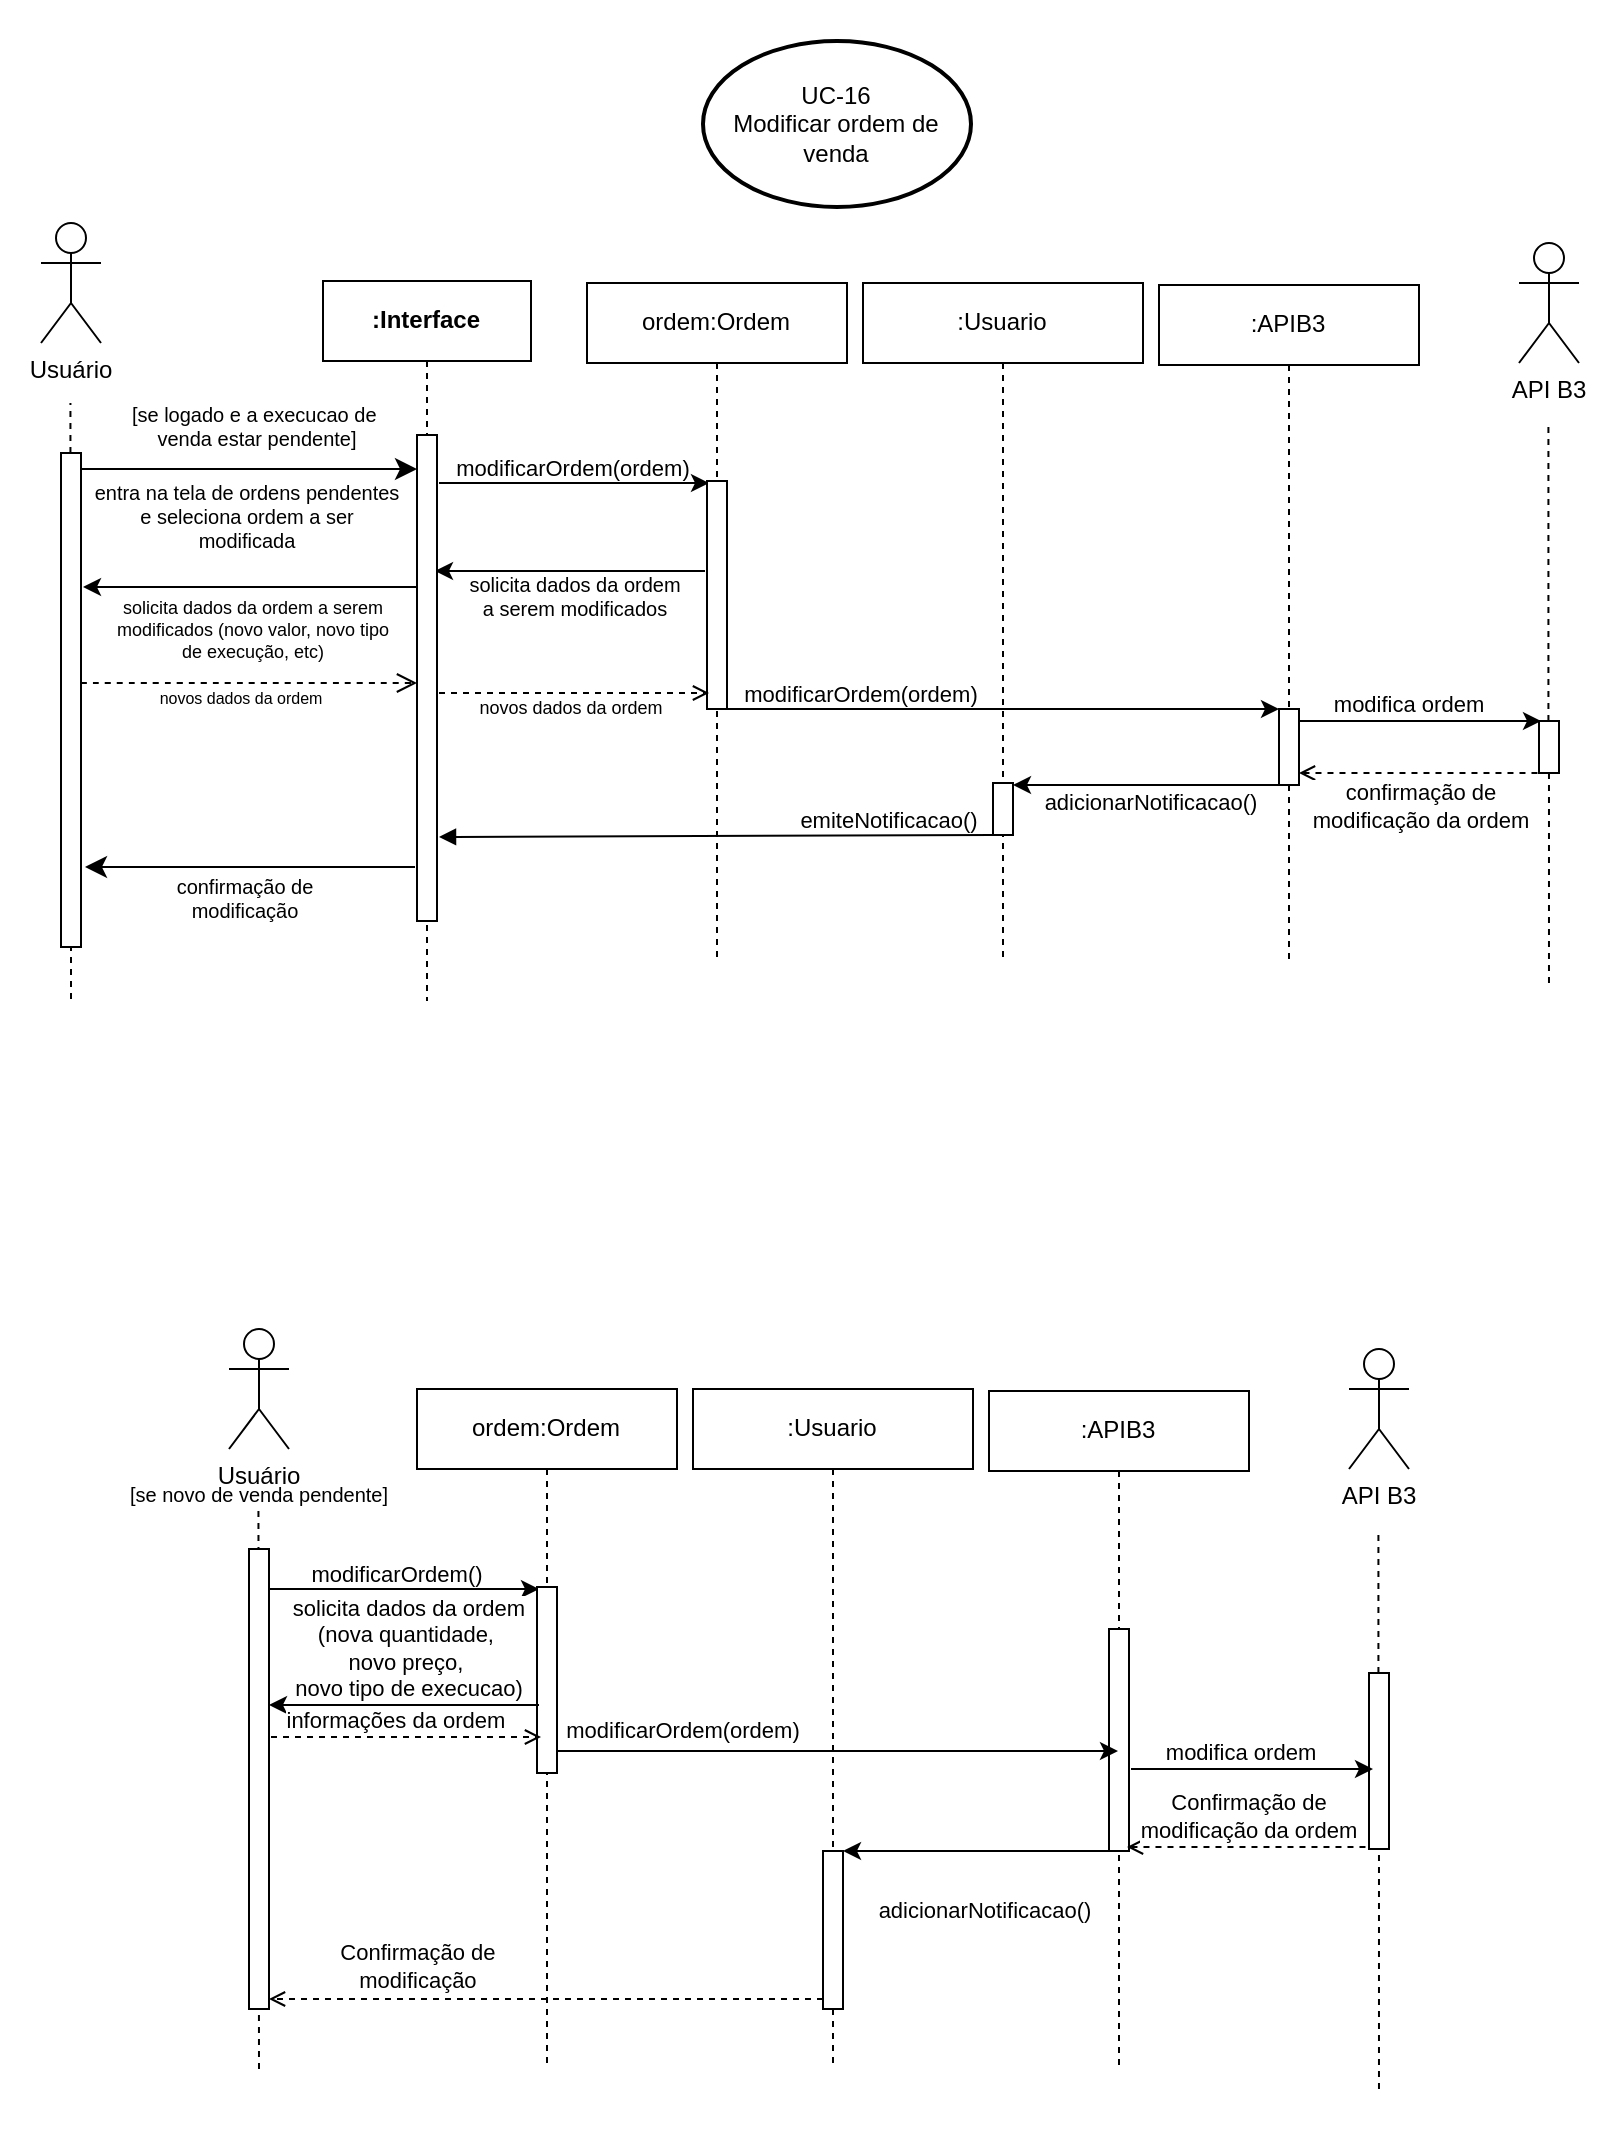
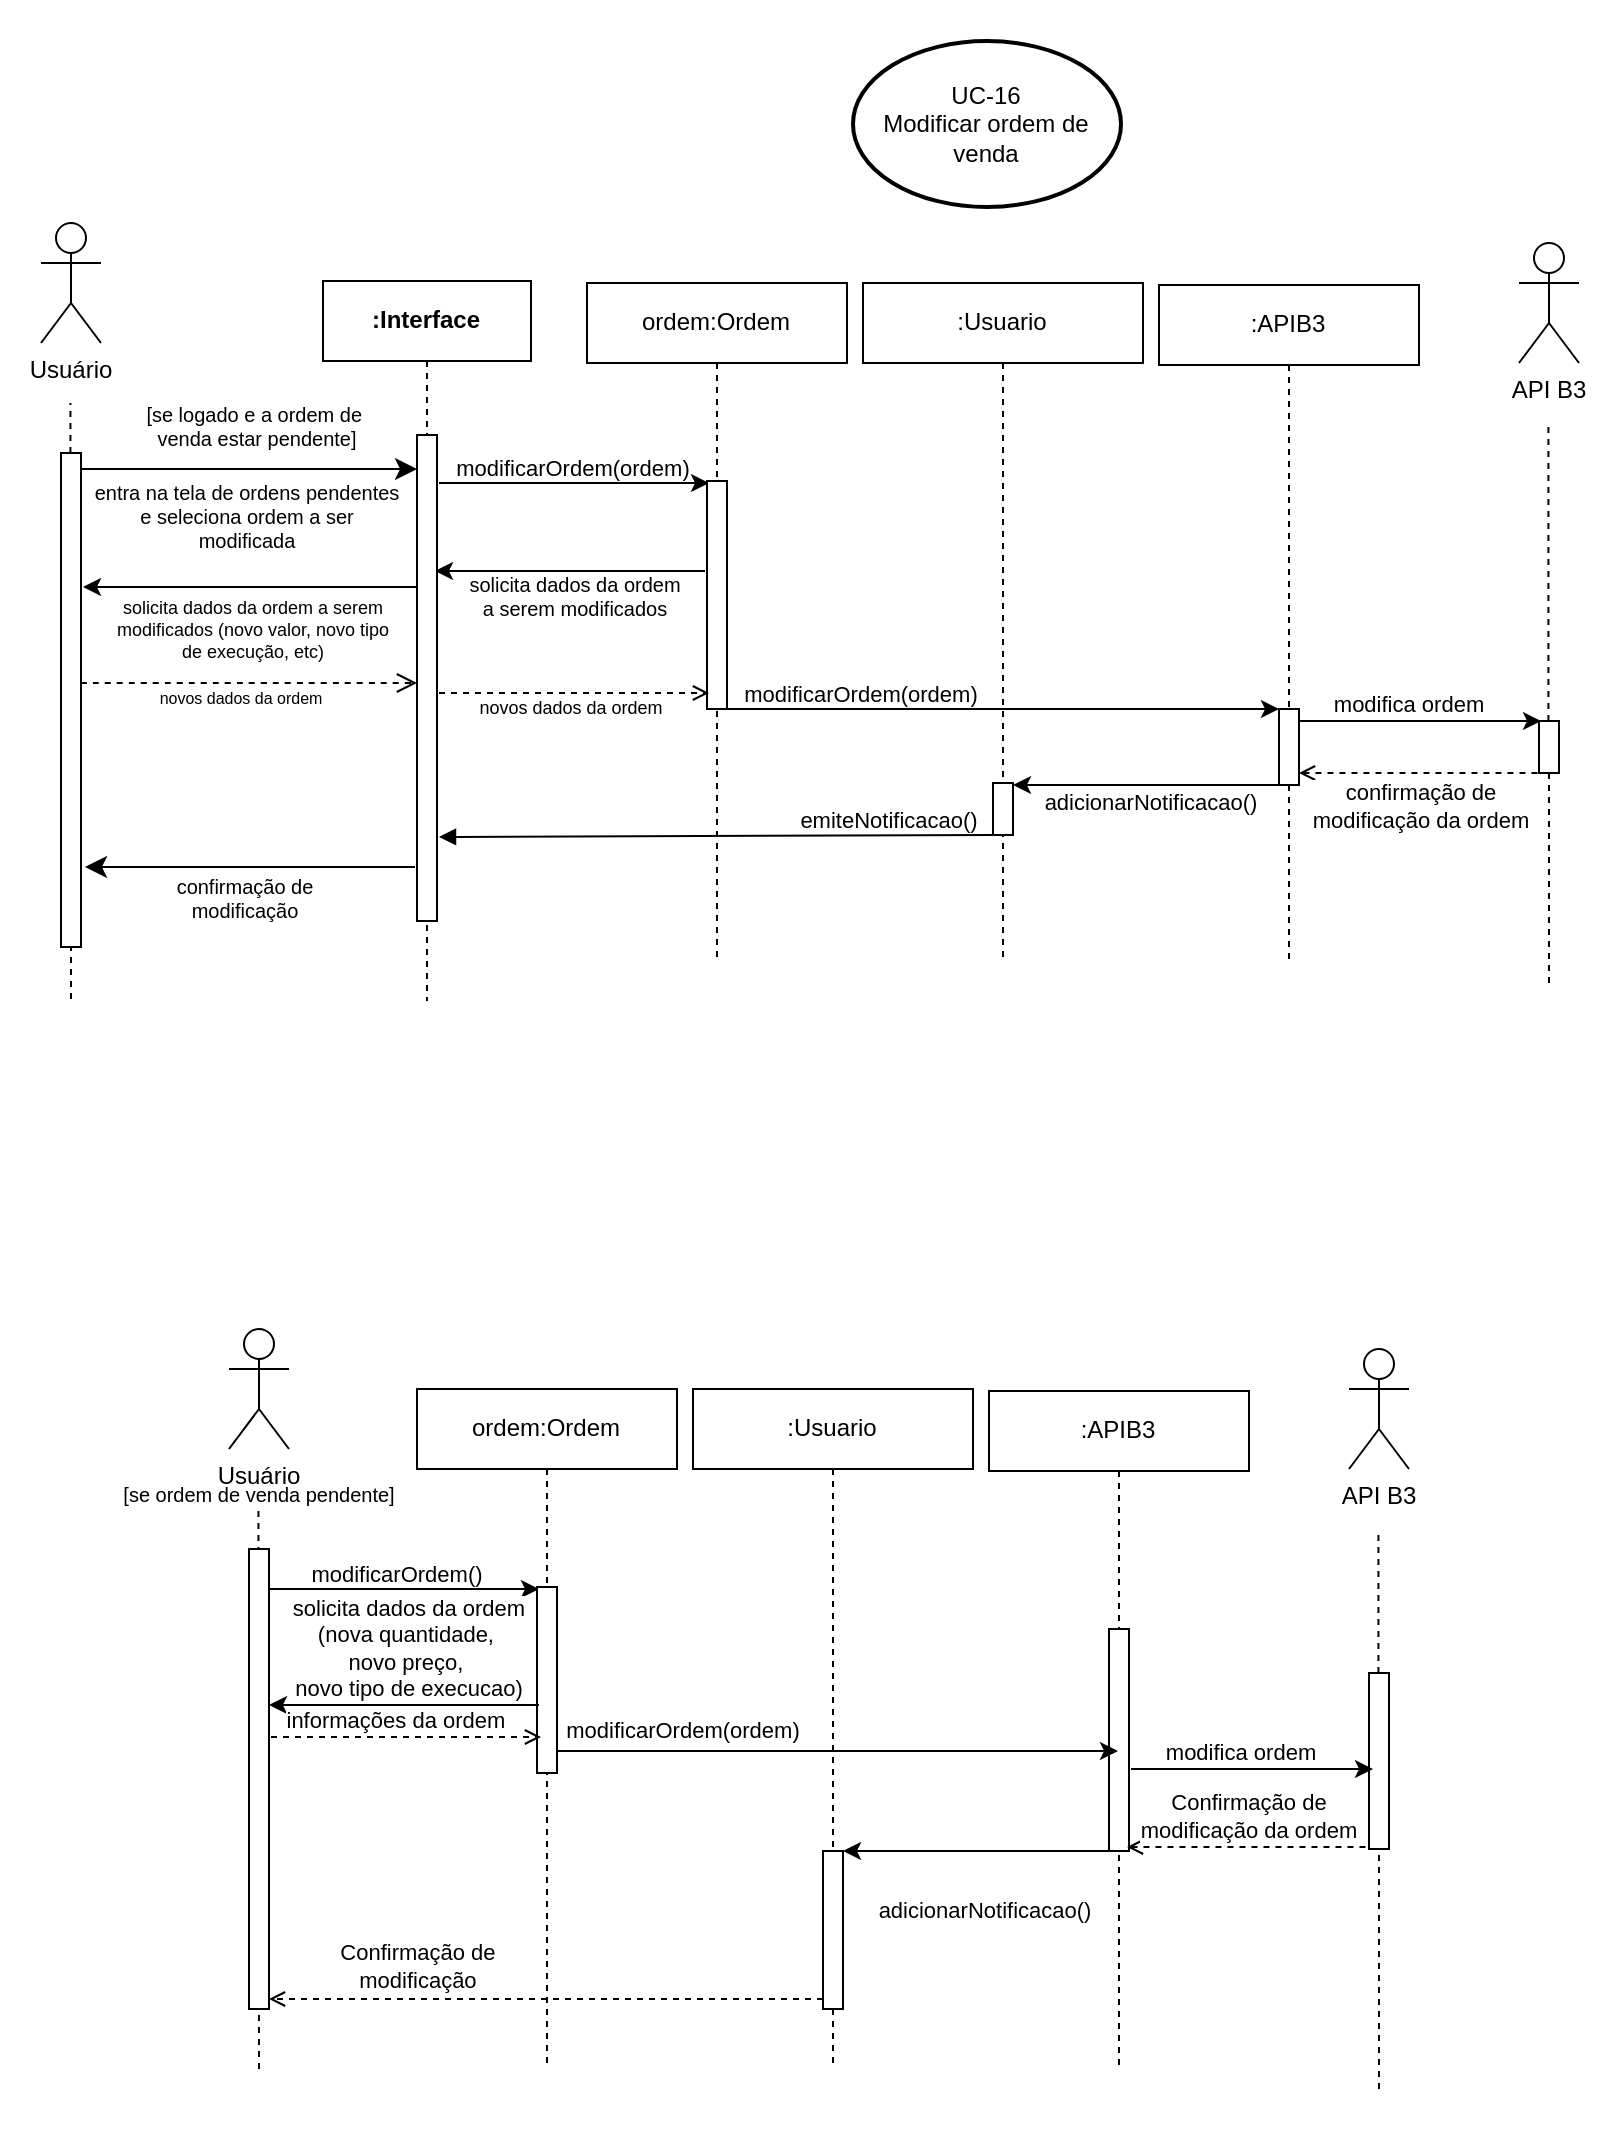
- <mxCell id="73" value="UC-16&lt;div&gt;Modificar ordem de&lt;/div&gt;&lt;div&gt;venda&lt;/div&gt;" style="strokeWidth=2;html=1;shape=mxgraph.flowchart.start_1;whiteSpace=wrap;" vertex="1" parent="1"><mxGeometry x="351" y="20" width="134" height="83" as="geometry" /></mxCell>
+ <mxCell id="73" value="UC-16&lt;div&gt;Modificar ordem de&lt;/div&gt;&lt;div&gt;venda&lt;/div&gt;" style="strokeWidth=2;html=1;shape=mxgraph.flowchart.start_1;whiteSpace=wrap;" vertex="1" parent="1"><mxGeometry x="426" y="20" width="134" height="83" as="geometry" /></mxCell>
- <mxCell id="62" value="[se logado e a execucao de&amp;nbsp;&lt;div style=&quot;font-size: 10px;&quot;&gt;venda estar pendente]&lt;/div&gt;" style="text;html=1;align=center;verticalAlign=middle;resizable=0;points=[];autosize=1;strokeColor=none;fillColor=none;fontSize=10;" vertex="1" parent="1"><mxGeometry x="63" y="195" width="129" height="36" as="geometry" /></mxCell>
+ <mxCell id="62" value="[se logado e a ordem de&amp;nbsp;&lt;div style=&quot;font-size: 10px;&quot;&gt;venda estar pendente]&lt;/div&gt;" style="text;html=1;align=center;verticalAlign=middle;resizable=0;points=[];autosize=1;strokeColor=none;fillColor=none;fontSize=10;" vertex="1" parent="1"><mxGeometry x="63" y="195" width="129" height="36" as="geometry" /></mxCell>
- <mxCell id="31" value="&lt;font style=&quot;font-size: 10px;&quot;&gt;[se novo de venda pendente]&lt;/font&gt;" style="text;html=1;align=center;verticalAlign=middle;resizable=0;points=[];autosize=1;strokeColor=none;fillColor=none;fontSize=16;" parent="1" vertex="1"><mxGeometry x="52" y="729" width="154" height="31" as="geometry" /></mxCell>
+ <mxCell id="31" value="&lt;font style=&quot;font-size: 10px;&quot;&gt;[se ordem de venda pendente]&lt;/font&gt;" style="text;html=1;align=center;verticalAlign=middle;resizable=0;points=[];autosize=1;strokeColor=none;fillColor=none;fontSize=16;" parent="1" vertex="1"><mxGeometry x="52" y="729" width="154" height="31" as="geometry" /></mxCell>
